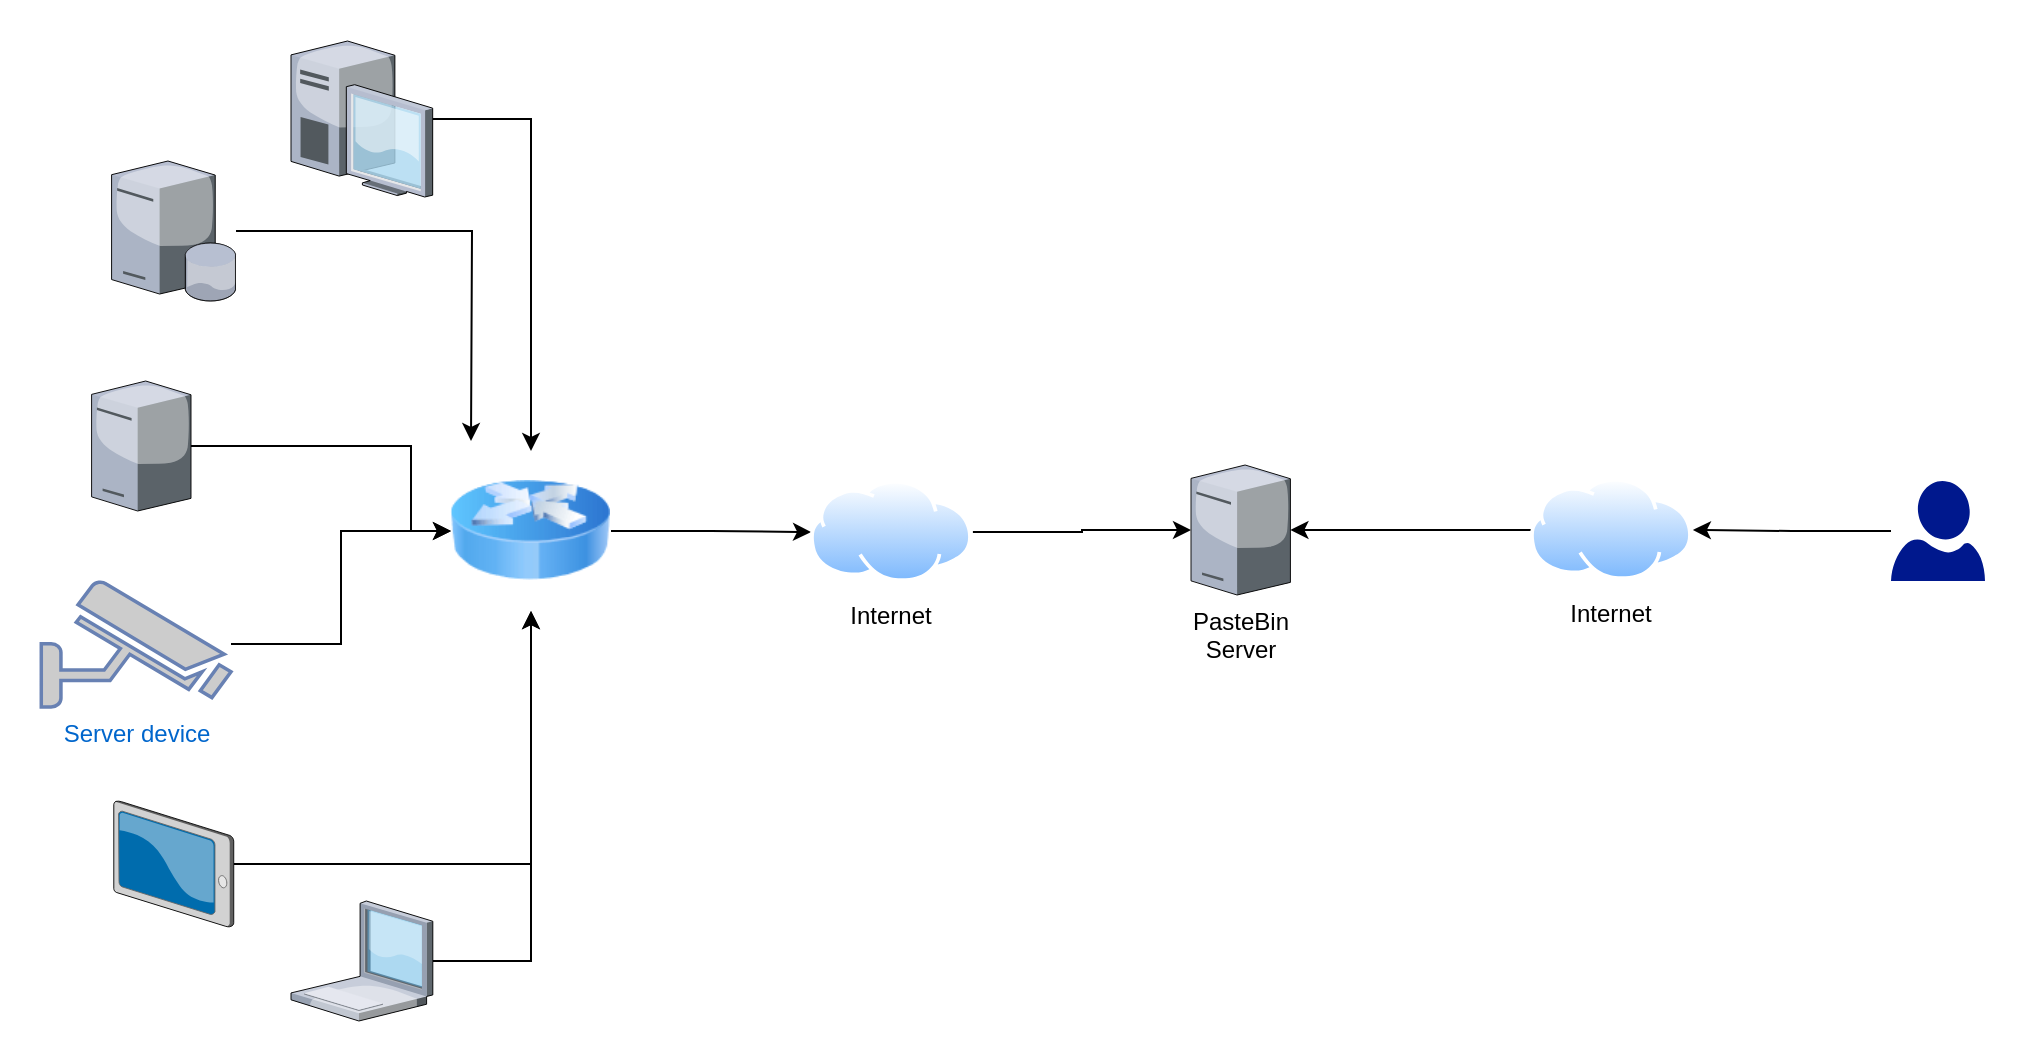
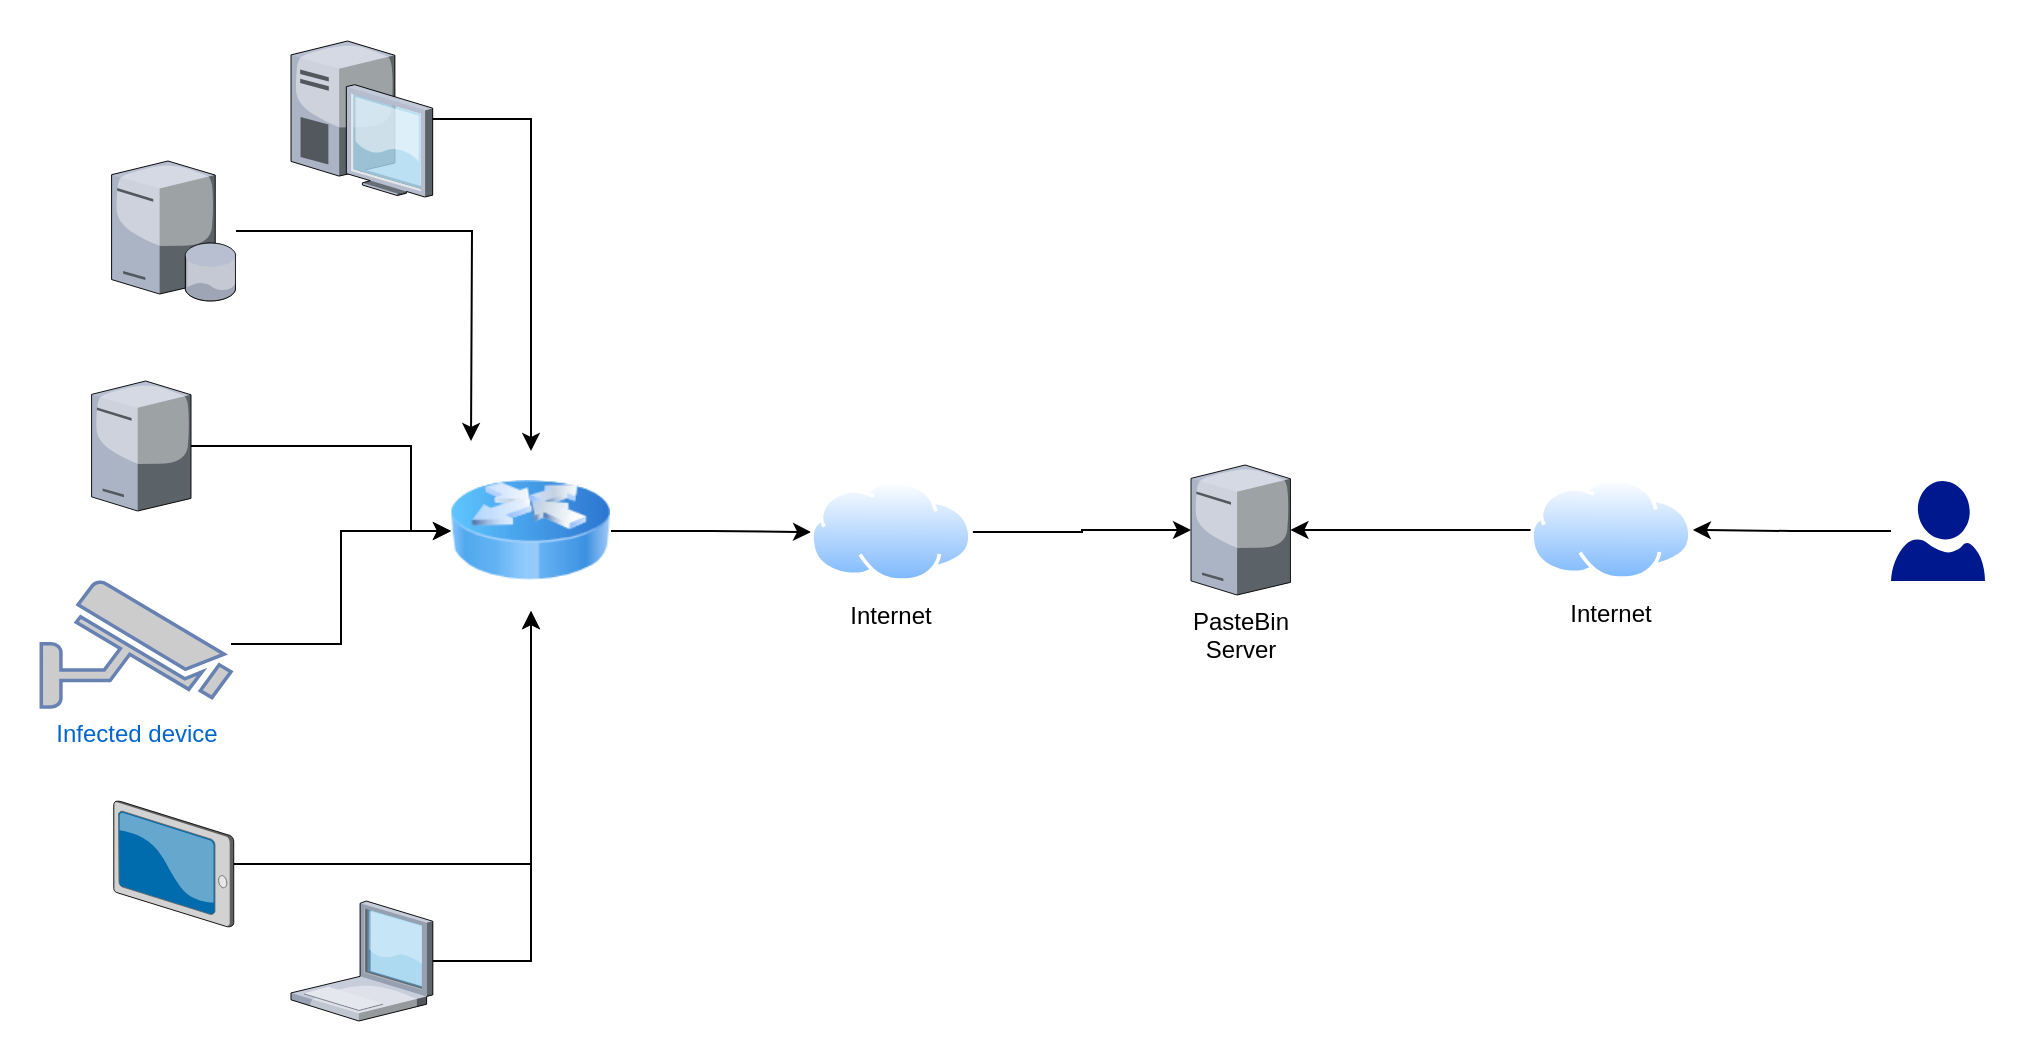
- <mxCell id="13" value="Server device" style="fontColor=#0066CC;verticalAlign=top;verticalLabelPosition=bottom;labelPosition=center;align=center;html=1;outlineConnect=0;fillColor=#CCCCCC;strokeColor=#6881B3;gradientColor=none;gradientDirection=north;strokeWidth=2;shape=mxgraph.networks.security_camera;" vertex="1" parent="1"><mxGeometry x="20.14" y="290" width="94.86" height="62.96" as="geometry" /></mxCell>
+ <mxCell id="13" value="Infected device" style="fontColor=#0066CC;verticalAlign=top;verticalLabelPosition=bottom;labelPosition=center;align=center;html=1;outlineConnect=0;fillColor=#CCCCCC;strokeColor=#6881B3;gradientColor=none;gradientDirection=north;strokeWidth=2;shape=mxgraph.networks.security_camera;" vertex="1" parent="1"><mxGeometry x="20.14" y="290" width="94.86" height="62.96" as="geometry" /></mxCell>
